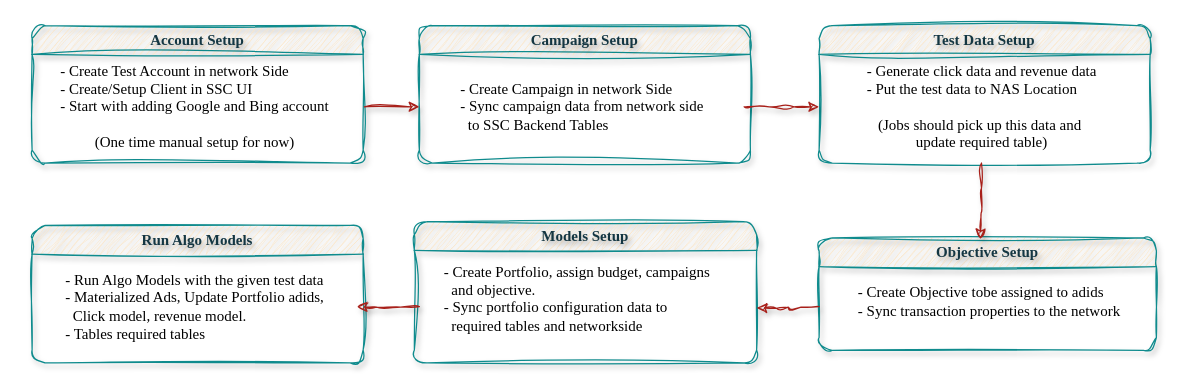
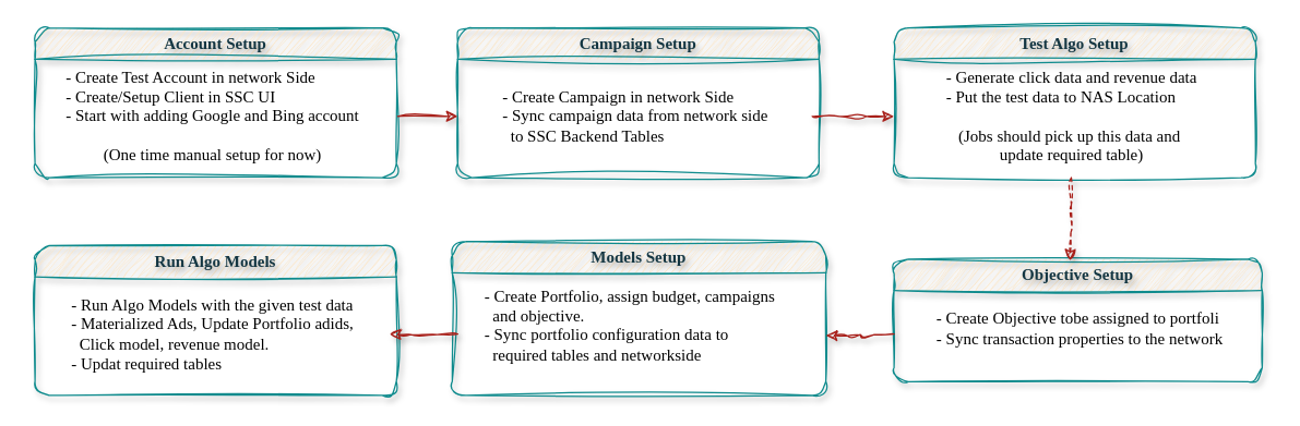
- <mxCell id="6" value="Test Data Setup" style="swimlane;whiteSpace=wrap;hachureGap=4;fontFamily=Architects Daughter;fontSource=https%3A%2F%2Ffonts.googleapis.com%2Fcss%3Ffamily%3DArchitects%2BDaughter;labelBackgroundColor=none;textShadow=1;html=1;labelBorderColor=none;fillColor=#FAE5C7;strokeColor=#0F8B8D;fontColor=#143642;sketch=1;curveFitting=1;jiggle=2;shadow=1;rounded=1;" vertex="1" parent="1"><mxGeometry x="655" y="20" width="265" height="110" as="geometry" /></mxCell>
+ <mxCell id="6" value="Test Algo Setup" style="swimlane;whiteSpace=wrap;hachureGap=4;fontFamily=Architects Daughter;fontSource=https%3A%2F%2Ffonts.googleapis.com%2Fcss%3Ffamily%3DArchitects%2BDaughter;labelBackgroundColor=none;textShadow=1;html=1;labelBorderColor=none;fillColor=#FAE5C7;strokeColor=#0F8B8D;fontColor=#143642;sketch=1;curveFitting=1;jiggle=2;shadow=1;rounded=1;" vertex="1" parent="1"><mxGeometry x="655" y="20" width="265" height="110" as="geometry" /></mxCell>
- <mxCell id="16" value="" style="edgeStyle=orthogonalEdgeStyle;rounded=1;hachureGap=4;orthogonalLoop=1;jettySize=auto;html=1;strokeColor=#A8201A;fontFamily=Architects Daughter;fontSource=https%3A%2F%2Ffonts.googleapis.com%2Fcss%3Ffamily%3DArchitects%2BDaughter;fontColor=default;fillColor=#FAE5C7;entryX=0.478;entryY=0.011;entryDx=0;entryDy=0;entryPerimeter=0;labelBackgroundColor=none;sketch=1;curveFitting=1;jiggle=2;shadow=1;" edge="1" parent="1" source="7" target="8"><mxGeometry relative="1" as="geometry"><mxPoint x="785" y="180" as="targetPoint" /></mxGeometry></mxCell>
+ <mxCell id="16" value="" style="edgeStyle=orthogonalEdgeStyle;rounded=1;hachureGap=4;orthogonalLoop=1;jettySize=auto;html=1;strokeColor=#A8201A;fontFamily=Architects Daughter;fontSource=https%3A%2F%2Ffonts.googleapis.com%2Fcss%3Ffamily%3DArchitects%2BDaughter;fontColor=default;fillColor=#FAE5C7;entryX=0.478;entryY=0.011;entryDx=0;entryDy=0;entryPerimeter=0;labelBackgroundColor=none;sketch=1;curveFitting=1;jiggle=2;shadow=1;dashed=1;" edge="1" parent="1" source="7" target="8"><mxGeometry relative="1" as="geometry"><mxPoint x="785" y="180" as="targetPoint" /></mxGeometry></mxCell>
- <mxCell id="9" value="&lt;div style=&quot;color: rgb(0, 0, 0); text-wrap-mode: wrap; text-align: justify;&quot;&gt;&lt;span style=&quot;color: light-dark(rgb(0, 0, 0), rgb(255, 255, 255)); text-wrap-mode: nowrap;&quot;&gt;- Create Objective tobe assigned to adids&lt;/span&gt;&lt;/div&gt;&lt;div style=&quot;color: rgb(0, 0, 0); text-wrap-mode: wrap; text-align: justify;&quot;&gt;&lt;span style=&quot;text-wrap-mode: nowrap; color: light-dark(rgb(0, 0, 0), rgb(255, 255, 255));&quot;&gt;- Sync transaction properties to the network&lt;/span&gt;&lt;/div&gt;" style="text;html=1;align=center;verticalAlign=middle;resizable=0;points=[];autosize=1;strokeColor=none;fillColor=none;fontFamily=Architects Daughter;fontSource=https%3A%2F%2Ffonts.googleapis.com%2Fcss%3Ffamily%3DArchitects%2BDaughter;labelBackgroundColor=none;fontColor=#143642;sketch=1;curveFitting=1;jiggle=2;shadow=1;rounded=1;" vertex="1" parent="8"><mxGeometry x="-4" y="31" width="280" height="40" as="geometry" /></mxCell>
+ <mxCell id="9" value="&lt;div style=&quot;color: rgb(0, 0, 0); text-wrap-mode: wrap; text-align: justify;&quot;&gt;&lt;span style=&quot;color: light-dark(rgb(0, 0, 0), rgb(255, 255, 255)); text-wrap-mode: nowrap;&quot;&gt;- Create Objective tobe assigned to portfoli&lt;/span&gt;&lt;/div&gt;&lt;div style=&quot;color: rgb(0, 0, 0); text-wrap-mode: wrap; text-align: justify;&quot;&gt;&lt;span style=&quot;text-wrap-mode: nowrap; color: light-dark(rgb(0, 0, 0), rgb(255, 255, 255));&quot;&gt;- Sync transaction properties to the network&lt;/span&gt;&lt;/div&gt;" style="text;html=1;align=center;verticalAlign=middle;resizable=0;points=[];autosize=1;strokeColor=none;fillColor=none;fontFamily=Architects Daughter;fontSource=https%3A%2F%2Ffonts.googleapis.com%2Fcss%3Ffamily%3DArchitects%2BDaughter;labelBackgroundColor=none;fontColor=#143642;sketch=1;curveFitting=1;jiggle=2;shadow=1;rounded=1;" vertex="1" parent="8"><mxGeometry x="-4" y="31" width="280" height="40" as="geometry" /></mxCell>
- <mxCell id="13" value="&lt;div style=&quot;color: rgb(0, 0, 0); text-wrap-mode: wrap; text-align: justify;&quot;&gt;&lt;span style=&quot;color: light-dark(rgb(0, 0, 0), rgb(255, 255, 255)); text-wrap-mode: nowrap;&quot;&gt;- Run Algo Models with the given test data&lt;/span&gt;&lt;/div&gt;&lt;div style=&quot;text-align: justify; text-wrap-mode: wrap; color: rgb(0, 0, 0);&quot;&gt;&lt;span style=&quot;text-wrap-mode: nowrap; color: light-dark(rgb(0, 0, 0), rgb(255, 255, 255));&quot;&gt;- Materialized Ads, Update Portfolio adids,&lt;/span&gt;&lt;/div&gt;&lt;div style=&quot;text-align: justify; text-wrap-mode: wrap; color: rgb(0, 0, 0);&quot;&gt;&lt;span style=&quot;text-wrap-mode: nowrap; color: light-dark(rgb(0, 0, 0), rgb(255, 255, 255));&quot;&gt;&amp;nbsp; Click model, revenue model.&lt;/span&gt;&lt;/div&gt;&lt;div style=&quot;text-align: justify; text-wrap-mode: wrap; color: rgb(0, 0, 0);&quot;&gt;&lt;span style=&quot;color: light-dark(rgb(0, 0, 0), rgb(255, 255, 255)); text-wrap-mode: nowrap; text-align: right; background-color: light-dark(#ffffff, var(--ge-dark-color, #121212));&quot;&gt;- Tables required tables&lt;/span&gt;&lt;/div&gt;" style="text;html=1;align=center;verticalAlign=middle;resizable=0;points=[];autosize=1;strokeColor=none;fillColor=none;fontFamily=Architects Daughter;fontSource=https%3A%2F%2Ffonts.googleapis.com%2Fcss%3Ffamily%3DArchitects%2BDaughter;labelBackgroundColor=none;fontColor=#143642;sketch=1;curveFitting=1;jiggle=2;shadow=1;rounded=1;" vertex="1" parent="12"><mxGeometry y="30" width="260" height="70" as="geometry" /></mxCell>
+ <mxCell id="13" value="&lt;div style=&quot;color: rgb(0, 0, 0); text-wrap-mode: wrap; text-align: justify;&quot;&gt;&lt;span style=&quot;color: light-dark(rgb(0, 0, 0), rgb(255, 255, 255)); text-wrap-mode: nowrap;&quot;&gt;- Run Algo Models with the given test data&lt;/span&gt;&lt;/div&gt;&lt;div style=&quot;text-align: justify; text-wrap-mode: wrap; color: rgb(0, 0, 0);&quot;&gt;&lt;span style=&quot;text-wrap-mode: nowrap; color: light-dark(rgb(0, 0, 0), rgb(255, 255, 255));&quot;&gt;- Materialized Ads, Update Portfolio adids,&lt;/span&gt;&lt;/div&gt;&lt;div style=&quot;text-align: justify; text-wrap-mode: wrap; color: rgb(0, 0, 0);&quot;&gt;&lt;span style=&quot;text-wrap-mode: nowrap; color: light-dark(rgb(0, 0, 0), rgb(255, 255, 255));&quot;&gt;&amp;nbsp; Click model, revenue model.&lt;/span&gt;&lt;/div&gt;&lt;div style=&quot;text-align: justify; text-wrap-mode: wrap; color: rgb(0, 0, 0);&quot;&gt;&lt;span style=&quot;color: light-dark(rgb(0, 0, 0), rgb(255, 255, 255)); text-wrap-mode: nowrap; text-align: right; background-color: light-dark(#ffffff, var(--ge-dark-color, #121212));&quot;&gt;- Updat required tables&lt;/span&gt;&lt;/div&gt;" style="text;html=1;align=center;verticalAlign=middle;resizable=0;points=[];autosize=1;strokeColor=none;fillColor=none;fontFamily=Architects Daughter;fontSource=https%3A%2F%2Ffonts.googleapis.com%2Fcss%3Ffamily%3DArchitects%2BDaughter;labelBackgroundColor=none;fontColor=#143642;sketch=1;curveFitting=1;jiggle=2;shadow=1;rounded=1;" vertex="1" parent="12"><mxGeometry y="30" width="260" height="70" as="geometry" /></mxCell>
